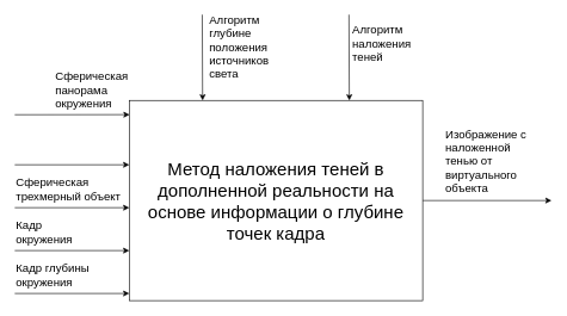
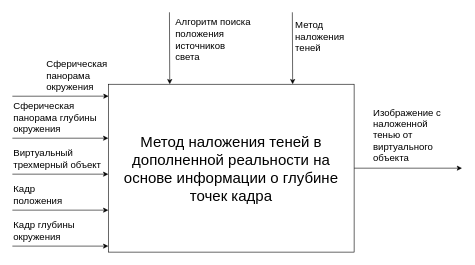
- <mxCell id="17" value="Алгоритм наложения теней" style="text;html=1;strokeColor=none;fillColor=none;align=left;verticalAlign=middle;whiteSpace=wrap;rounded=0;fontSize=16;" parent="1" vertex="1"><mxGeometry x="490" y="30" width="90" height="60" as="geometry" /></mxCell>
+ <mxCell id="17" value="Метод наложения теней" style="text;html=1;strokeColor=none;fillColor=none;align=left;verticalAlign=middle;whiteSpace=wrap;rounded=0;fontSize=16;" parent="1" vertex="1"><mxGeometry x="490" y="30" width="90" height="60" as="geometry" /></mxCell>
- <mxCell id="16" value="Алгоритм глубине положения источников света" style="text;html=1;strokeColor=none;fillColor=none;align=left;verticalAlign=middle;whiteSpace=wrap;rounded=0;fontSize=16;" parent="1" vertex="1"><mxGeometry x="290" y="30" width="130" height="70" as="geometry" /></mxCell>
+ <mxCell id="16" value="Алгоритм поиска положения источников света" style="text;html=1;strokeColor=none;fillColor=none;align=left;verticalAlign=middle;whiteSpace=wrap;rounded=0;fontSize=16;" parent="1" vertex="1"><mxGeometry x="290" y="30" width="130" height="70" as="geometry" /></mxCell>
+ <mxCell id="12" value="Сферическая панорама глубины окружения" style="text;html=1;strokeColor=none;fillColor=none;align=left;verticalAlign=middle;whiteSpace=wrap;rounded=0;fontSize=16;" parent="1" vertex="1"><mxGeometry x="20" y="180" width="150" height="30" as="geometry" /></mxCell>
- <mxCell id="13" value="Сферическая трехмерный объект" style="text;html=1;strokeColor=none;fillColor=none;align=left;verticalAlign=middle;whiteSpace=wrap;rounded=0;fontSize=16;" parent="1" vertex="1"><mxGeometry x="20" y="250" width="150" height="30" as="geometry" /></mxCell>
+ <mxCell id="13" value="Виртуальный трехмерный объект" style="text;html=1;strokeColor=none;fillColor=none;align=left;verticalAlign=middle;whiteSpace=wrap;rounded=0;fontSize=16;" parent="1" vertex="1"><mxGeometry x="20" y="250" width="150" height="30" as="geometry" /></mxCell>
- <mxCell id="14" value="Кадр окружения" style="text;html=1;strokeColor=none;fillColor=none;align=left;verticalAlign=middle;whiteSpace=wrap;rounded=0;fontSize=16;" parent="1" vertex="1"><mxGeometry x="20" y="310" width="60" height="30" as="geometry" /></mxCell>
+ <mxCell id="14" value="Кадр положения" style="text;html=1;strokeColor=none;fillColor=none;align=left;verticalAlign=middle;whiteSpace=wrap;rounded=0;fontSize=16;" parent="1" vertex="1"><mxGeometry x="20" y="310" width="60" height="30" as="geometry" /></mxCell>
